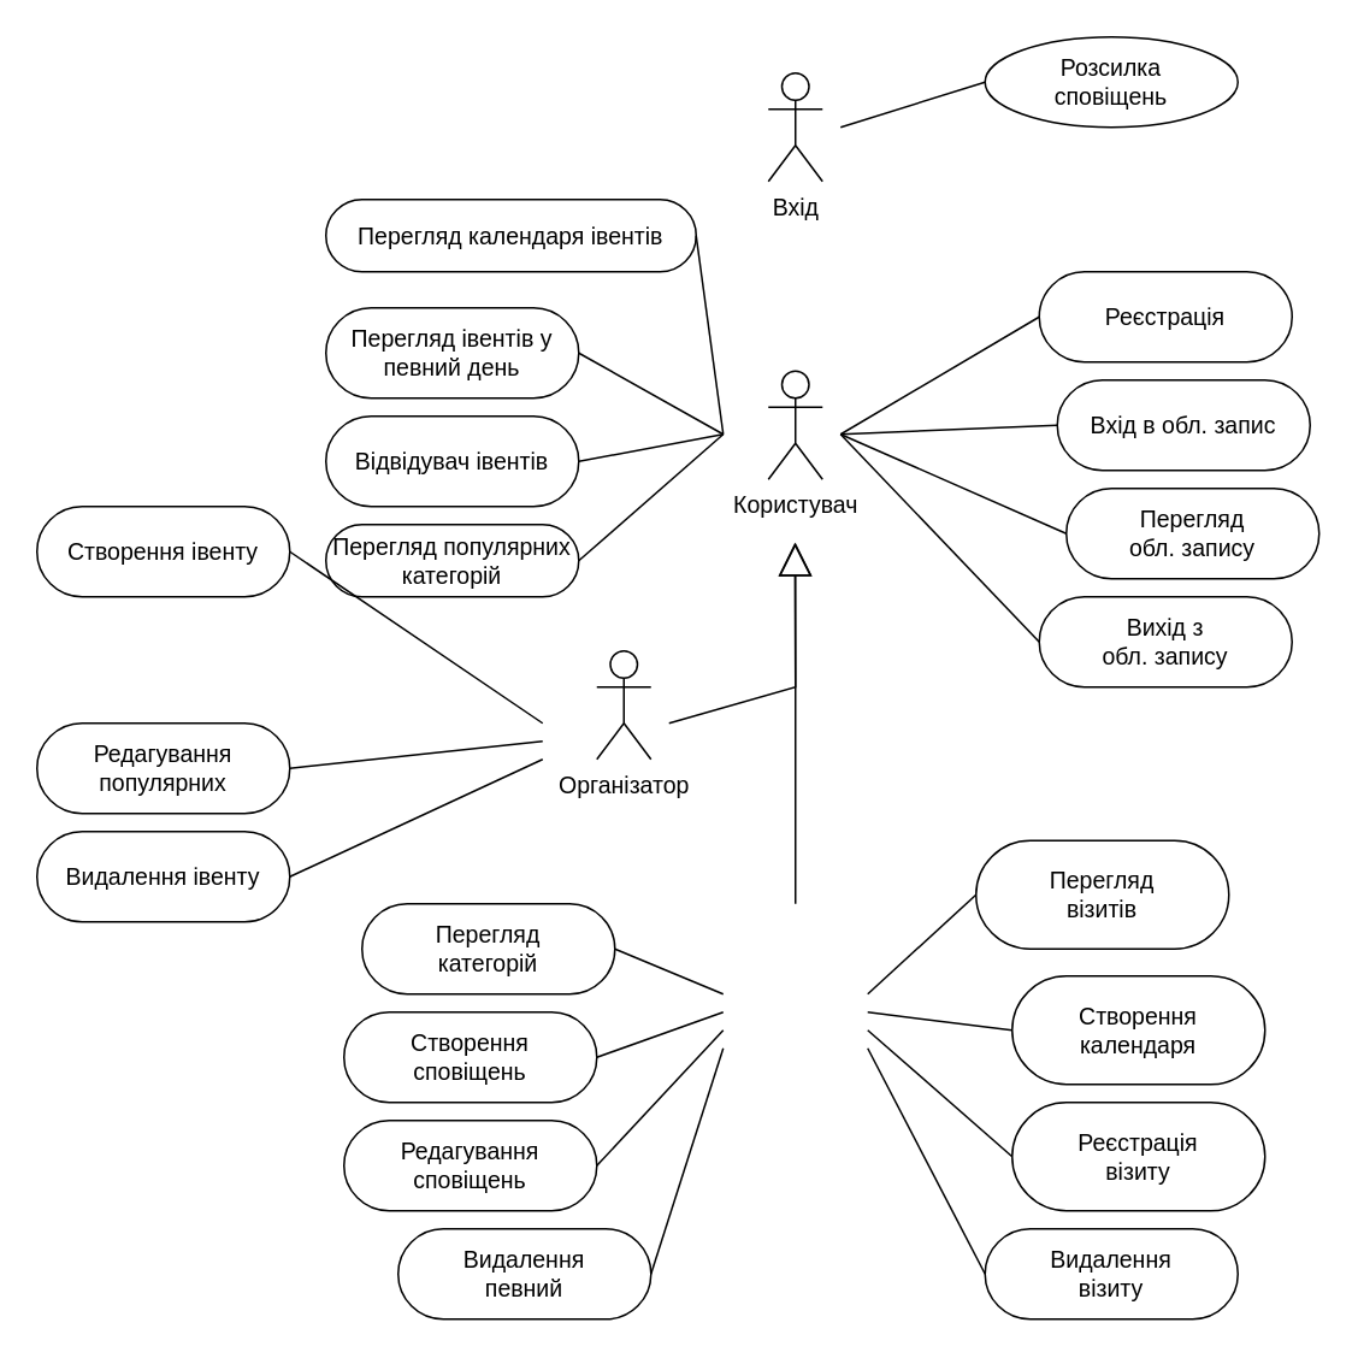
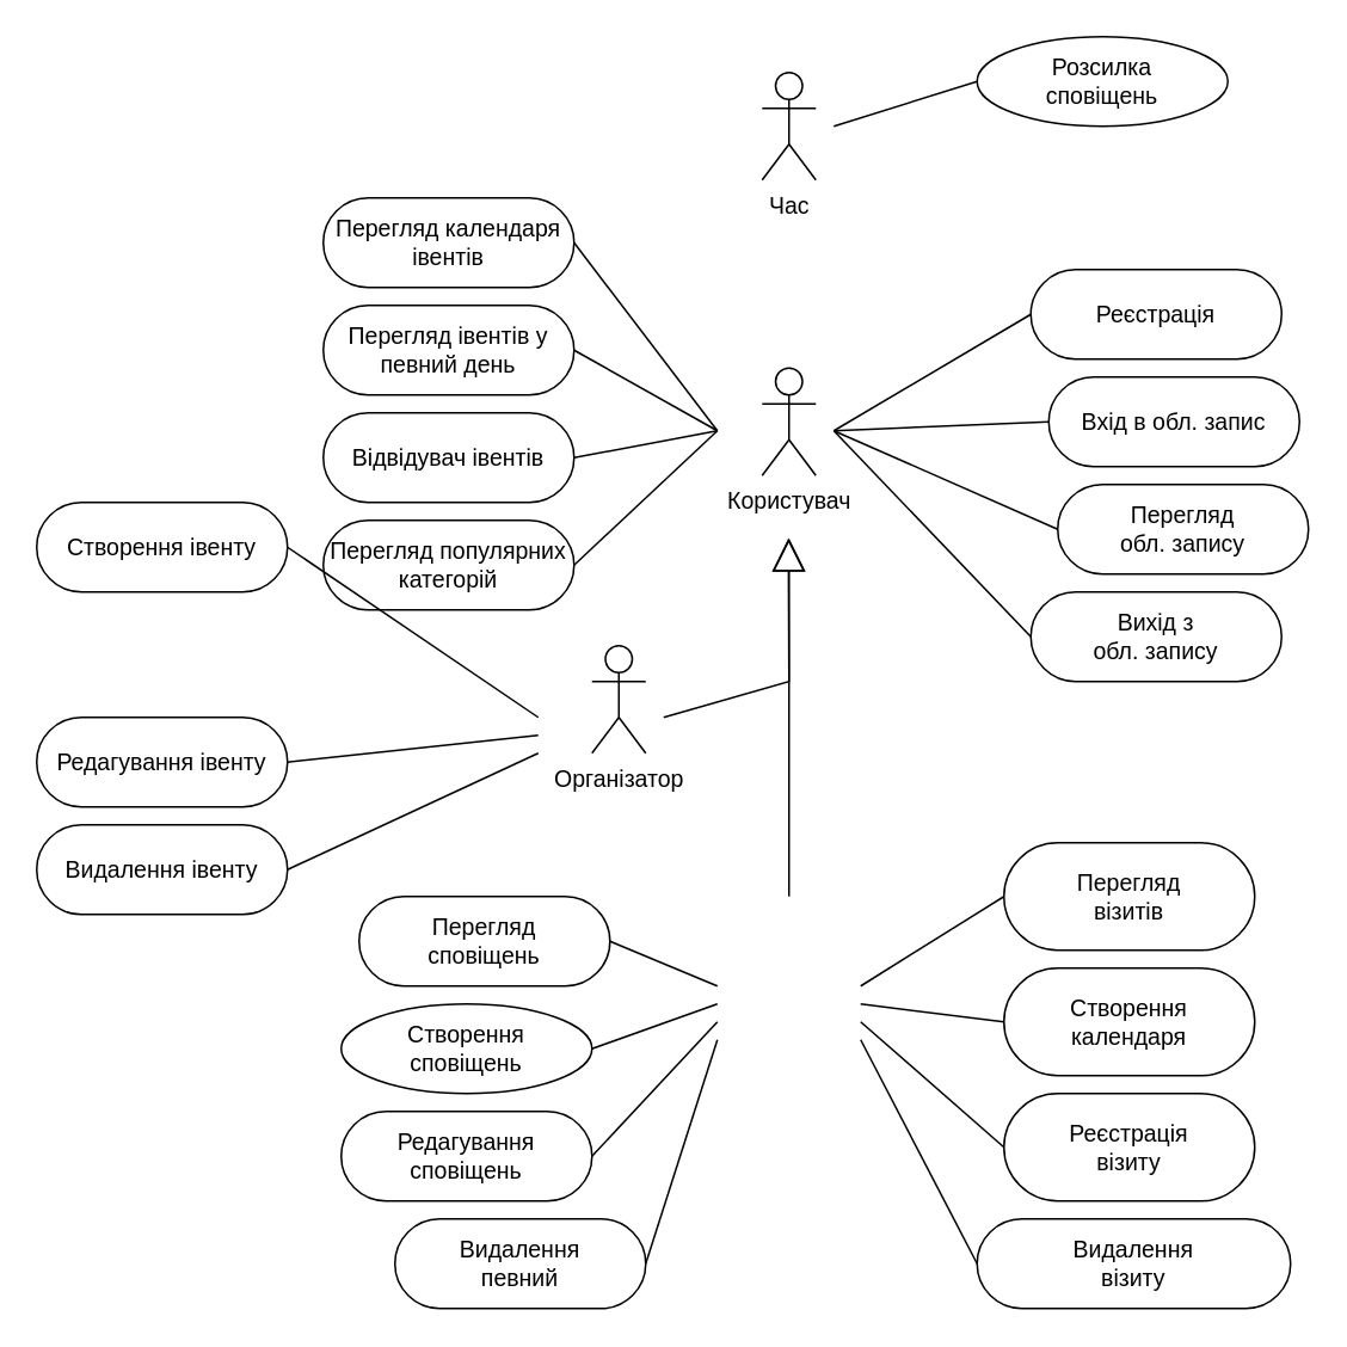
- <mxCell id="3" value="Вхід" style="shape=umlActor;verticalLabelPosition=bottom;verticalAlign=top;html=1;outlineConnect=0;fontSize=13;" parent="1" vertex="1"><mxGeometry x="425" y="40" width="30" height="60" as="geometry" /></mxCell>
+ <mxCell id="3" value="Час" style="shape=umlActor;verticalLabelPosition=bottom;verticalAlign=top;html=1;outlineConnect=0;fontSize=13;" parent="1" vertex="1"><mxGeometry x="425" y="40" width="30" height="60" as="geometry" /></mxCell>
- <mxCell id="8" value="Перегляд календаря івентів" style="rounded=1;whiteSpace=wrap;html=1;arcSize=50;fontSize=13;" parent="1" vertex="1"><mxGeometry x="180" y="110" width="205" height="40" as="geometry" /></mxCell>
+ <mxCell id="8" value="Перегляд календаря івентів" style="rounded=1;whiteSpace=wrap;html=1;arcSize=50;fontSize=13;" parent="1" vertex="1"><mxGeometry x="180" y="110" width="140" height="50" as="geometry" /></mxCell>
- <mxCell id="11" value="Перегляд популярних категорій" style="rounded=1;whiteSpace=wrap;html=1;arcSize=50;fontSize=13;" parent="1" vertex="1"><mxGeometry x="180" y="290" width="140" height="40" as="geometry" /></mxCell>
+ <mxCell id="11" value="Перегляд популярних категорій" style="rounded=1;whiteSpace=wrap;html=1;arcSize=50;fontSize=13;" parent="1" vertex="1"><mxGeometry x="180" y="290" width="140" height="50" as="geometry" /></mxCell>
- <mxCell id="13" value="Редагування популярних" style="rounded=1;whiteSpace=wrap;html=1;arcSize=50;fontSize=13;" parent="1" vertex="1"><mxGeometry x="20" y="400" width="140" height="50" as="geometry" /></mxCell>
+ <mxCell id="13" value="Редагування івенту" style="rounded=1;whiteSpace=wrap;html=1;arcSize=50;fontSize=13;" parent="1" vertex="1"><mxGeometry x="20" y="400" width="140" height="50" as="geometry" /></mxCell>
- <mxCell id="25" value="Перегляд&lt;br&gt;візитів" style="rounded=1;whiteSpace=wrap;html=1;arcSize=50;fontSize=13;" parent="1" vertex="1"><mxGeometry x="540" y="465" width="140" height="60" as="geometry" /></mxCell>
+ <mxCell id="25" value="Перегляд&lt;br&gt;візитів" style="rounded=1;whiteSpace=wrap;html=1;arcSize=50;fontSize=13;" parent="1" vertex="1"><mxGeometry x="560" y="470" width="140" height="60" as="geometry" /></mxCell>
- <mxCell id="15" value="Перегляд&lt;br&gt;категорій" style="rounded=1;whiteSpace=wrap;html=1;arcSize=50;fontSize=13;" parent="1" vertex="1"><mxGeometry x="200" y="500" width="140" height="50" as="geometry" /></mxCell>
+ <mxCell id="15" value="Перегляд&lt;br&gt;сповіщень" style="rounded=1;whiteSpace=wrap;html=1;arcSize=50;fontSize=13;" parent="1" vertex="1"><mxGeometry x="200" y="500" width="140" height="50" as="geometry" /></mxCell>
- <mxCell id="16" value="Створення &lt;br&gt;сповіщень" style="rounded=1;whiteSpace=wrap;html=1;arcSize=50;fontSize=13;" parent="1" vertex="1"><mxGeometry x="190" y="560" width="140" height="50" as="geometry" /></mxCell>
+ <mxCell id="16" value="Створення &lt;br&gt;сповіщень" style="ellipse;whiteSpace=wrap;html=1;arcSize=50;fontSize=13;" parent="1" vertex="1"><mxGeometry x="190" y="560" width="140" height="50" as="geometry" /></mxCell>
- <mxCell id="28" value="Видалення&lt;br&gt;візиту" style="rounded=1;whiteSpace=wrap;html=1;arcSize=50;fontSize=13;" parent="1" vertex="1"><mxGeometry x="545" y="680" width="140" height="50" as="geometry" /></mxCell>
+ <mxCell id="28" value="Видалення&lt;br&gt;візиту" style="rounded=1;whiteSpace=wrap;html=1;arcSize=50;fontSize=13;" parent="1" vertex="1"><mxGeometry x="545" y="680" width="175" height="50" as="geometry" /></mxCell>
